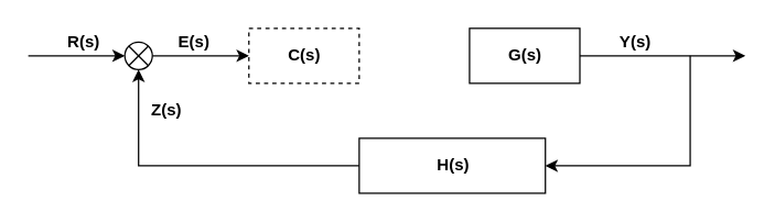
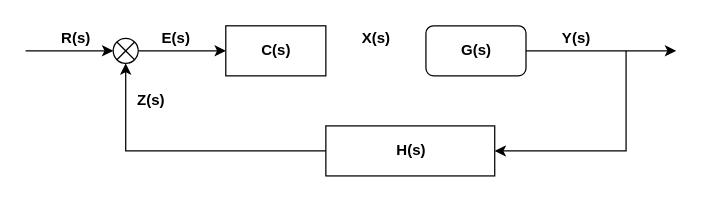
+ <mxCell id="16" value="&lt;b&gt;X(s)&lt;/b&gt;" style="html=1;fillColor=none;strokeColor=none;" vertex="1" parent="1"><mxGeometry x="260" y="20" width="80" height="20" as="geometry" /></mxCell>
- <mxCell id="2" value="&lt;b&gt;C(s)&lt;/b&gt;" style="html=1;dashed=1;" vertex="1" parent="1"><mxGeometry x="180" y="20" width="80" height="40" as="geometry" /></mxCell>
+ <mxCell id="2" value="&lt;b&gt;C(s)&lt;/b&gt;" style="html=1;" vertex="1" parent="1"><mxGeometry x="180" y="20" width="80" height="40" as="geometry" /></mxCell>
- <mxCell id="3" value="&lt;b&gt;G(s)&lt;/b&gt;" style="html=1;" vertex="1" parent="1"><mxGeometry x="340" y="20" width="80" height="40" as="geometry" /></mxCell>
+ <mxCell id="3" value="&lt;b&gt;G(s)&lt;/b&gt;" style="html=1;rounded=1;" vertex="1" parent="1"><mxGeometry x="340" y="20" width="80" height="40" as="geometry" /></mxCell>
